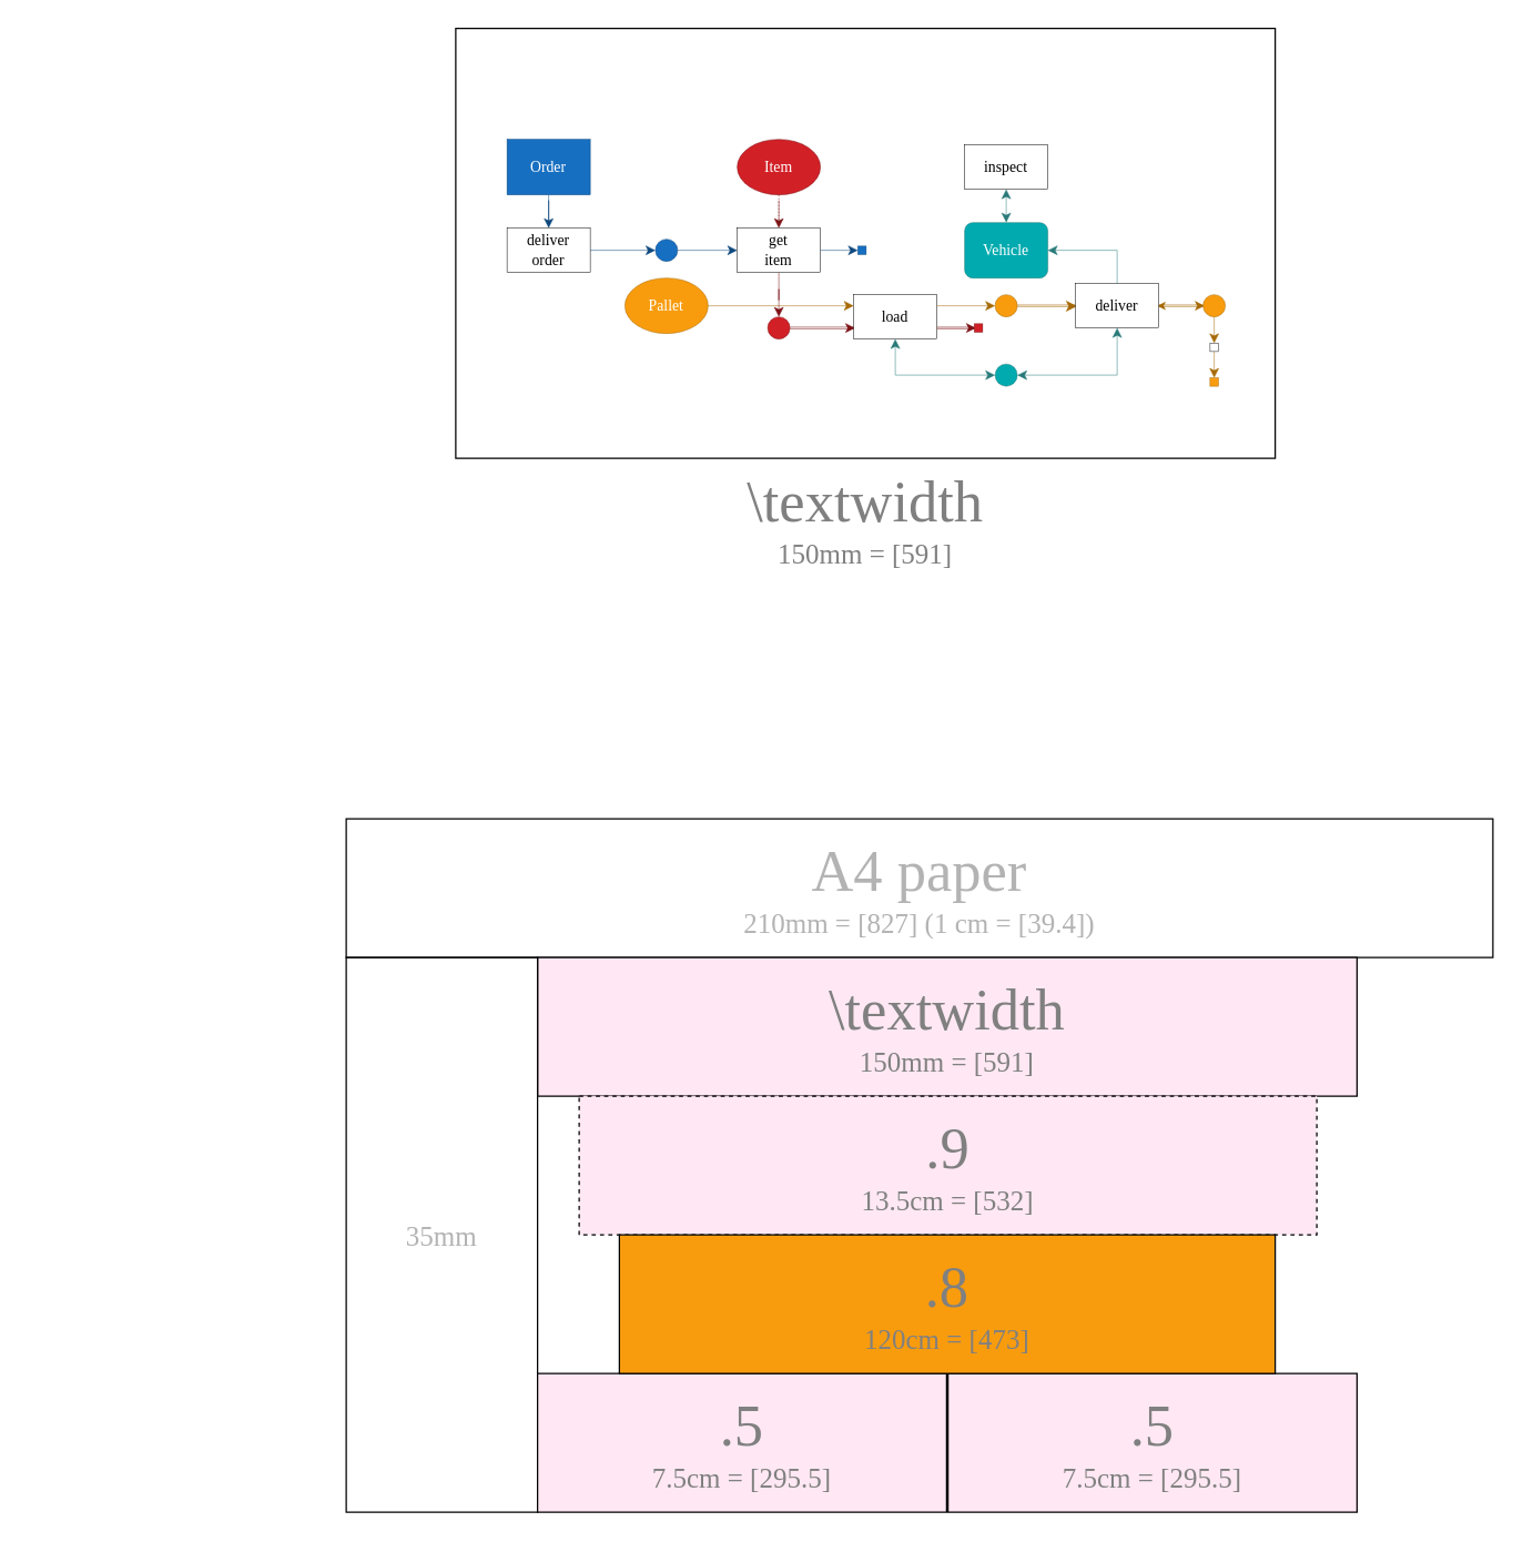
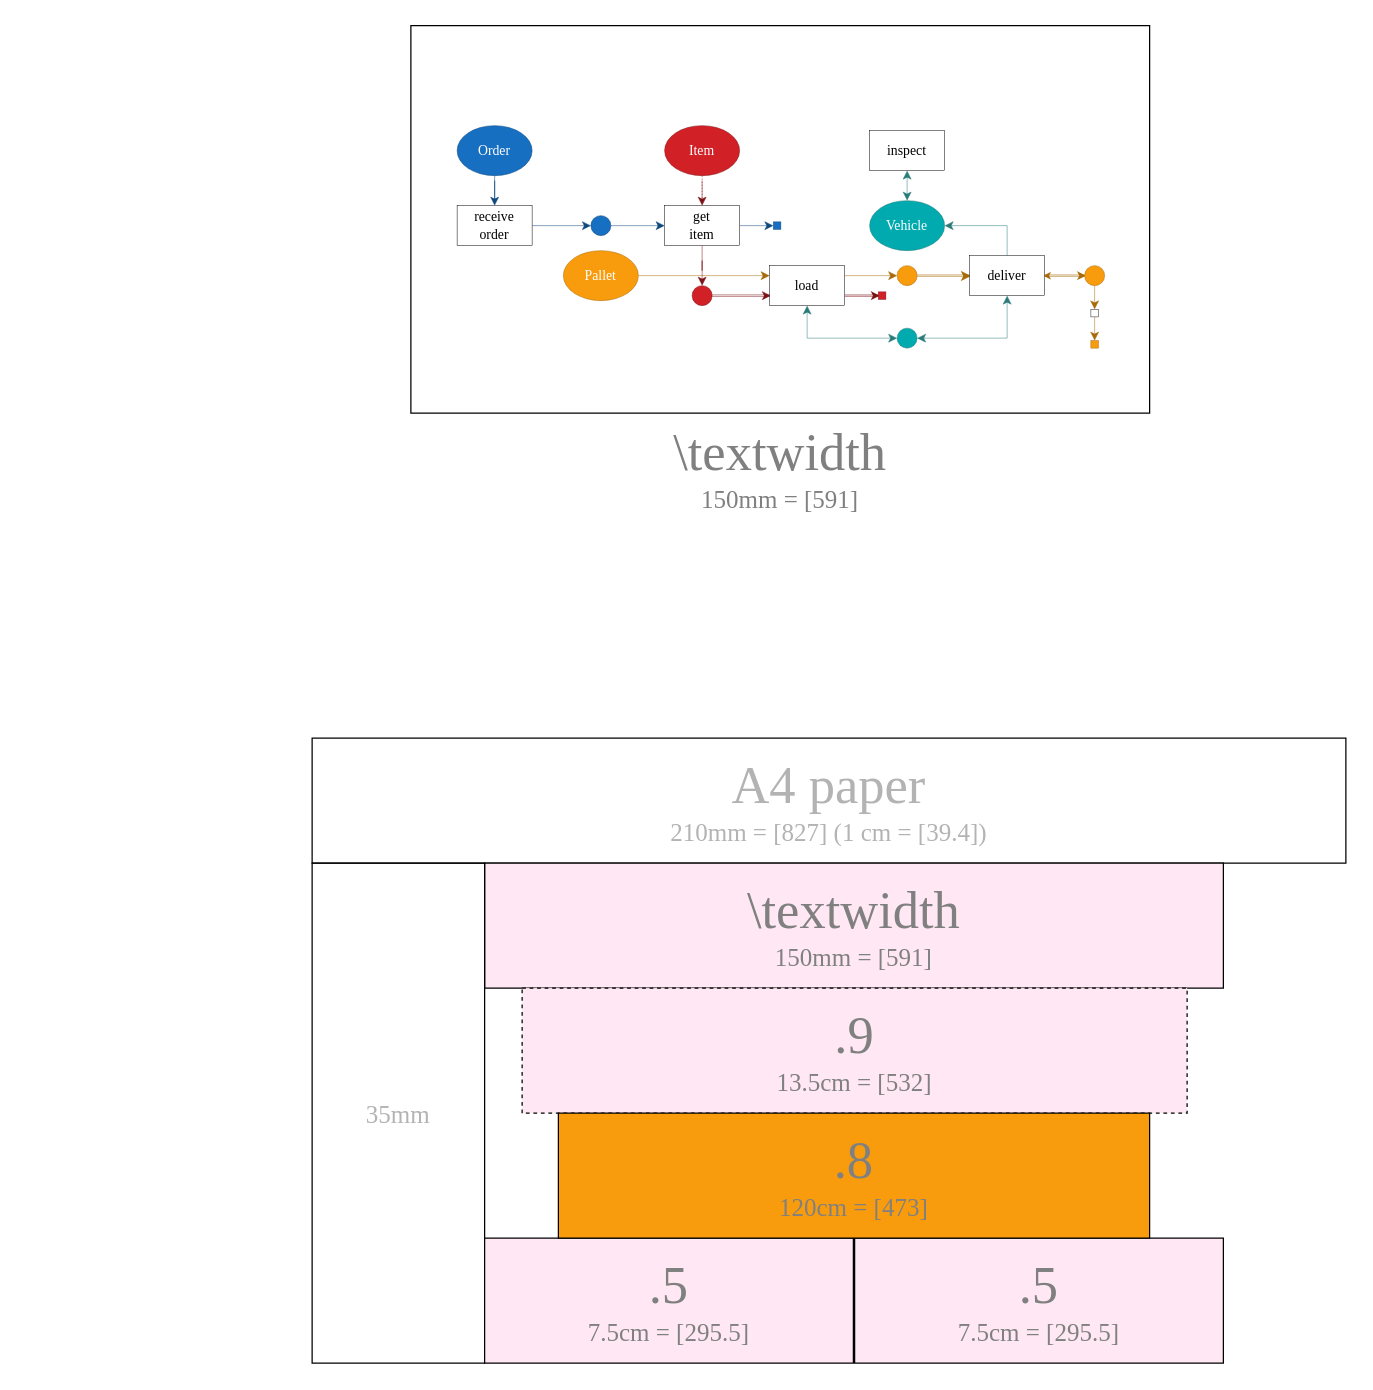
- <mxCell id="12" value="Order" style="whiteSpace=wrap;html=1;fontFamily=CMU Sans Serif;fillColor=#176FC1;fontColor=#FFFFFF;fontSize=11;strokeColor=#0F487D;strokeWidth=0.4;rounded=0;" parent="1" vertex="1"><mxGeometry x="365" y="100" width="60" height="40" as="geometry" /></mxCell>
+ <mxCell id="12" value="Order" style="ellipse;whiteSpace=wrap;html=1;fontFamily=CMU Sans Serif;fillColor=#176FC1;fontColor=#FFFFFF;fontSize=11;strokeColor=#0F487D;strokeWidth=0.4;" parent="1" vertex="1"><mxGeometry x="365" y="100" width="60" height="40" as="geometry" /></mxCell>
- <mxCell id="34" value="deliver&lt;div style=&quot;font-size: 11px;&quot;&gt;order&lt;/div&gt;" style="rounded=0;whiteSpace=wrap;html=1;fontFamily=CMU Sans Serif;fontSize=11;strokeColor=default;strokeWidth=0.4;fontColor=default;align=center;verticalAlign=middle;fillColor=default;" parent="1" vertex="1"><mxGeometry x="365" y="164" width="60" height="32" as="geometry" /></mxCell>
+ <mxCell id="34" value="receive&lt;div style=&quot;font-size: 11px;&quot;&gt;order&lt;/div&gt;" style="rounded=0;whiteSpace=wrap;html=1;fontFamily=CMU Sans Serif;fontSize=11;strokeColor=default;strokeWidth=0.4;fontColor=default;align=center;verticalAlign=middle;fillColor=default;" parent="1" vertex="1"><mxGeometry x="365" y="164" width="60" height="32" as="geometry" /></mxCell>
- <mxCell id="39" value="Vehicle" style="whiteSpace=wrap;html=1;fontFamily=CMU Sans Serif;fillColor=#00AAAF;fontColor=#FFFFFF;fontSize=11;strokeColor=#297A79;strokeWidth=0.4;rounded=1;" parent="1" vertex="1"><mxGeometry x="695" y="160" width="60" height="40" as="geometry" /></mxCell>
+ <mxCell id="39" value="Vehicle" style="ellipse;whiteSpace=wrap;html=1;fontFamily=CMU Sans Serif;fillColor=#00AAAF;fontColor=#FFFFFF;fontSize=11;strokeColor=#297A79;strokeWidth=0.4;" parent="1" vertex="1"><mxGeometry x="695" y="160" width="60" height="40" as="geometry" /></mxCell>
